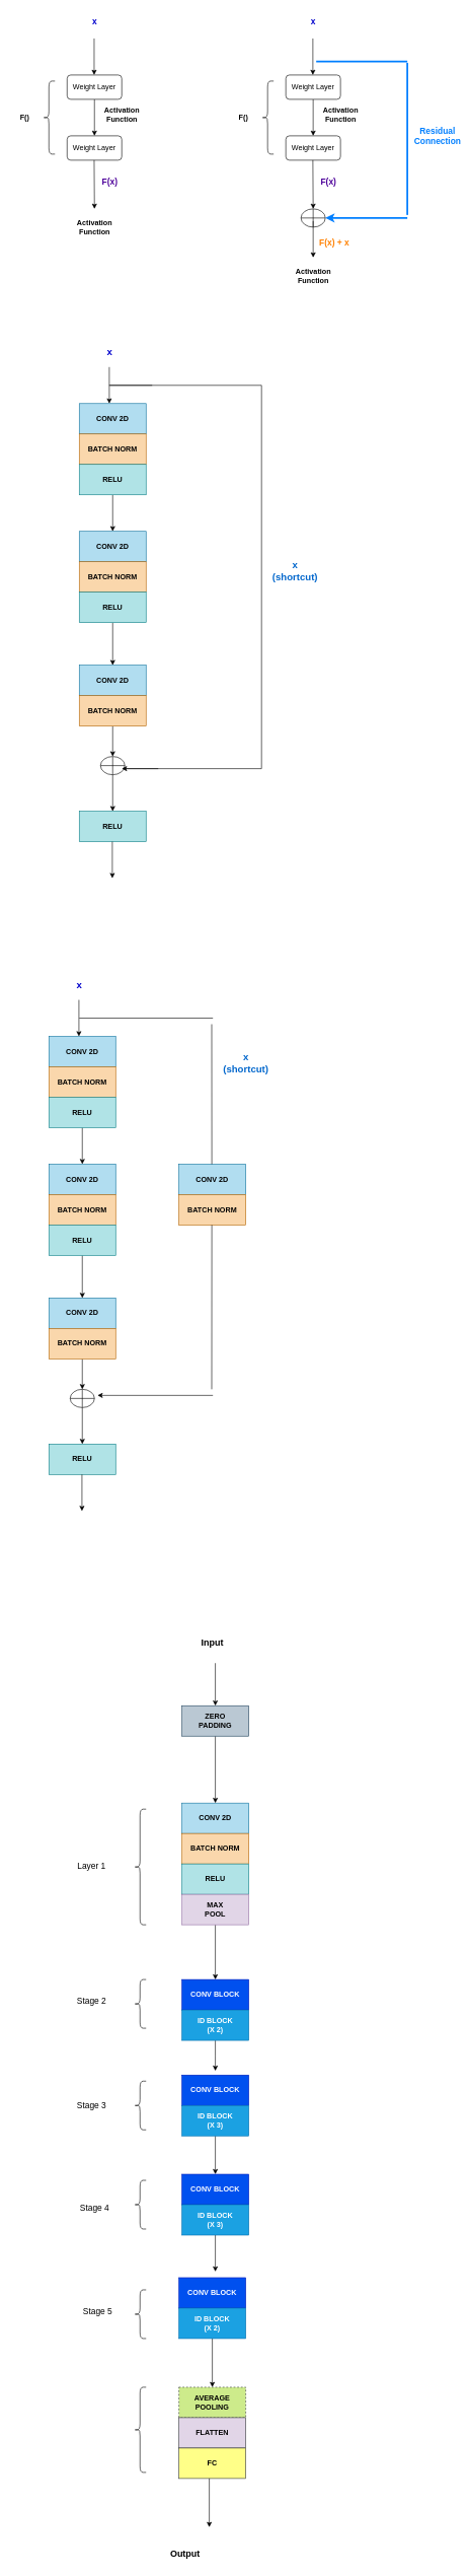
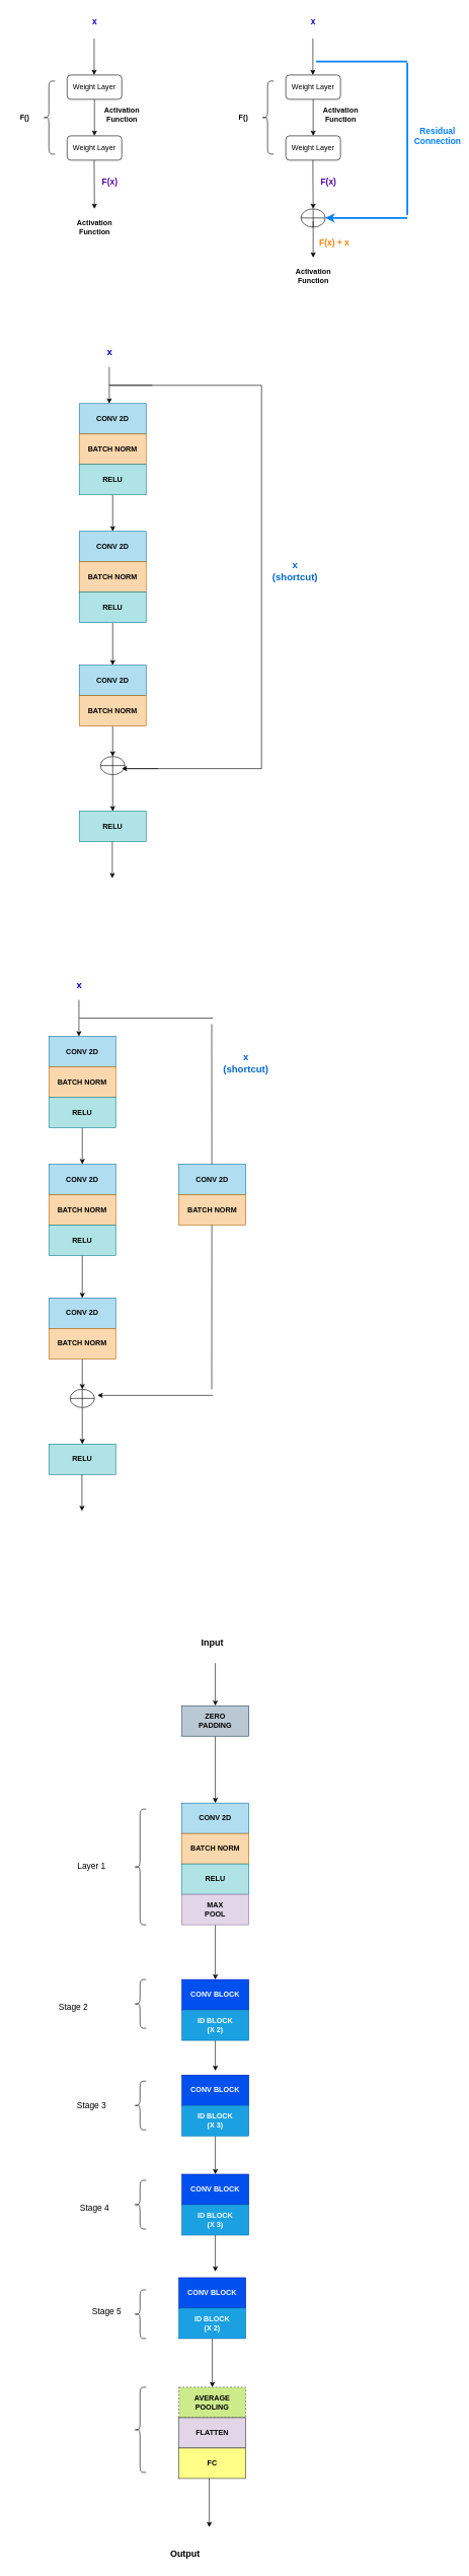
- <mxCell id="109" value="&lt;font style=&quot;font-size: 14px;&quot;&gt;Stage 2&lt;/font&gt;" style="text;html=1;align=center;verticalAlign=middle;resizable=0;points=[];autosize=1;strokeColor=none;fillColor=none;" vertex="1" parent="1"><mxGeometry x="115" y="3272" width="70" height="30" as="geometry" /></mxCell>
+ <mxCell id="109" value="&lt;font style=&quot;font-size: 14px;&quot;&gt;Stage 2&lt;/font&gt;" style="text;html=1;align=center;verticalAlign=middle;resizable=0;points=[];autosize=1;strokeColor=none;fillColor=none;" vertex="1" parent="1"><mxGeometry x="85" y="3282" width="70" height="30" as="geometry" /></mxCell>
- <mxCell id="112" value="&lt;font style=&quot;font-size: 14px;&quot;&gt;Stage 5&lt;/font&gt;" style="text;html=1;align=center;verticalAlign=middle;resizable=0;points=[];autosize=1;strokeColor=none;fillColor=none;" vertex="1" parent="1"><mxGeometry x="125" y="3782" width="70" height="30" as="geometry" /></mxCell>
+ <mxCell id="112" value="&lt;font style=&quot;font-size: 14px;&quot;&gt;Stage 5&lt;/font&gt;" style="text;html=1;align=center;verticalAlign=middle;resizable=0;points=[];autosize=1;strokeColor=none;fillColor=none;" vertex="1" parent="1"><mxGeometry x="140" y="3782" width="70" height="30" as="geometry" /></mxCell>
